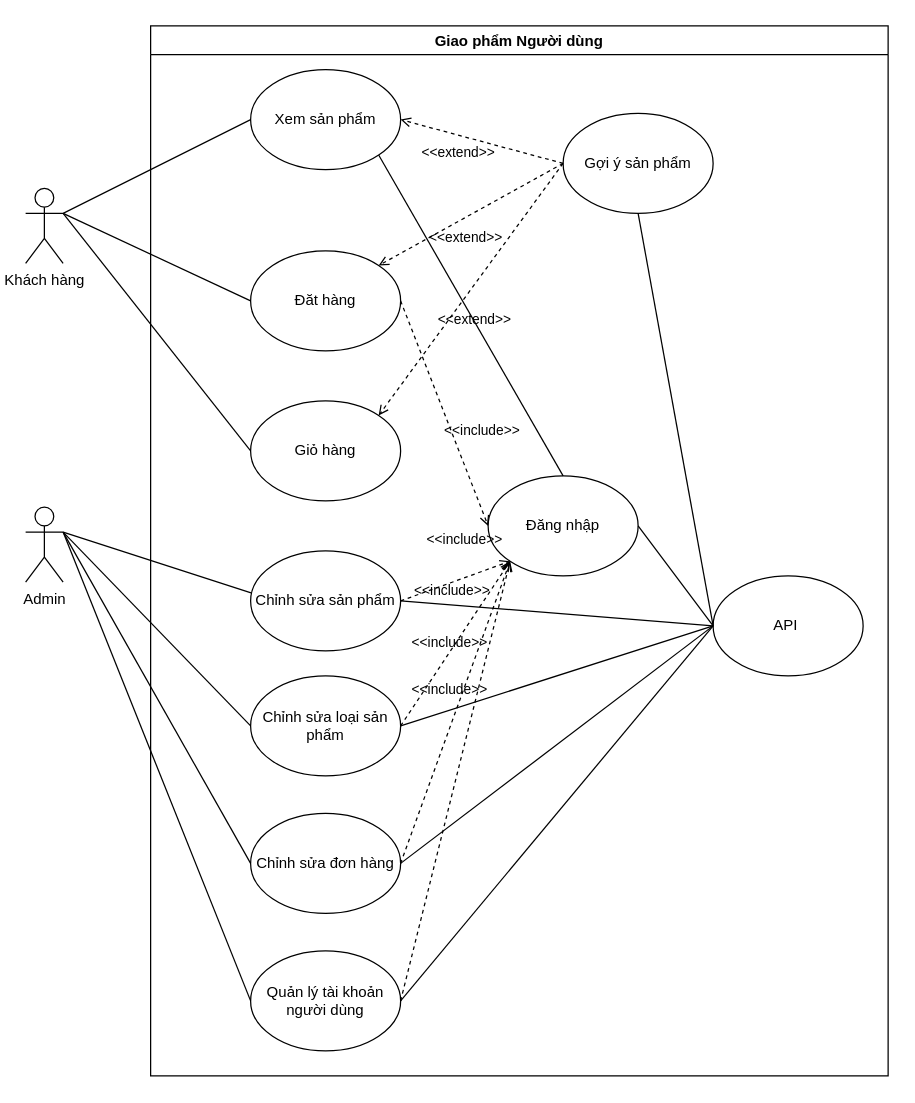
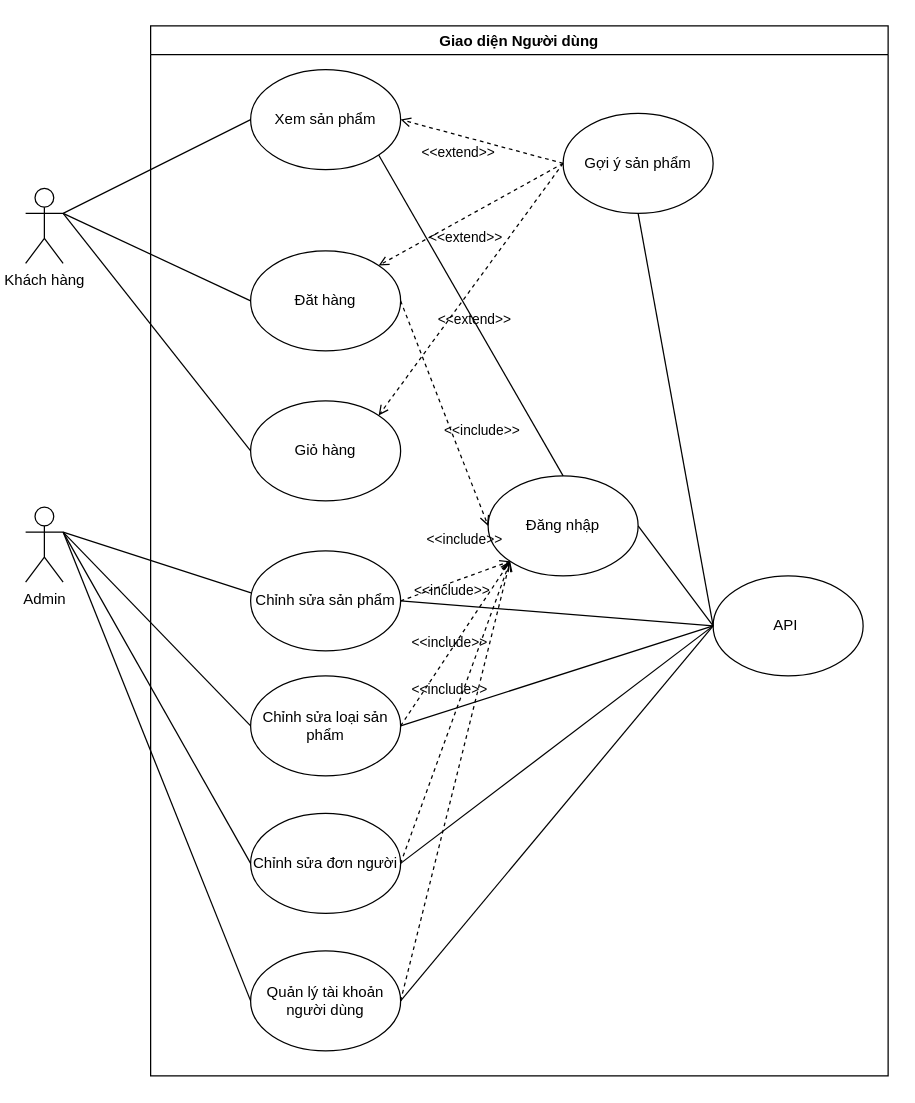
- <mxCell id="4" value="Giao phẩm Người dùng" style="swimlane;" vertex="1" parent="1"><mxGeometry x="120" y="20" width="590" height="840" as="geometry" /></mxCell>
+ <mxCell id="4" value="Giao diện Người dùng" style="swimlane;" vertex="1" parent="1"><mxGeometry x="120" y="20" width="590" height="840" as="geometry" /></mxCell>
- <mxCell id="18" value="Chỉnh sửa đơn hàng" style="ellipse;whiteSpace=wrap;html=1;" vertex="1" parent="4"><mxGeometry x="80" y="630" width="120" height="80" as="geometry" /></mxCell>
+ <mxCell id="18" value="Chỉnh sửa đơn người" style="ellipse;whiteSpace=wrap;html=1;" vertex="1" parent="4"><mxGeometry x="80" y="630" width="120" height="80" as="geometry" /></mxCell>
